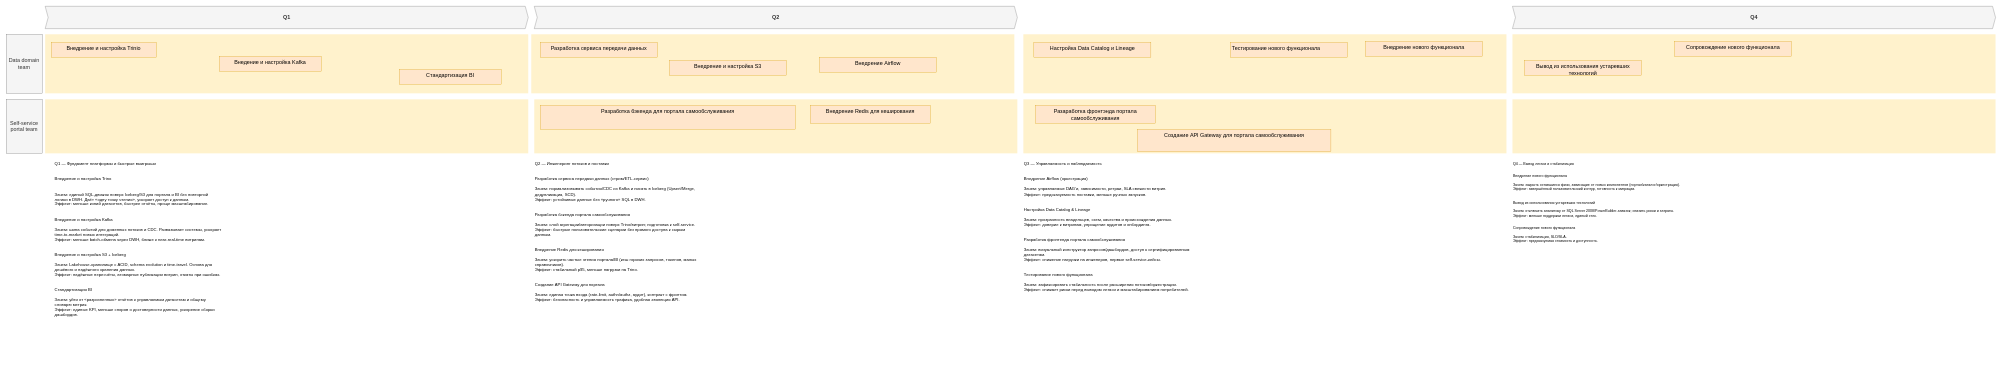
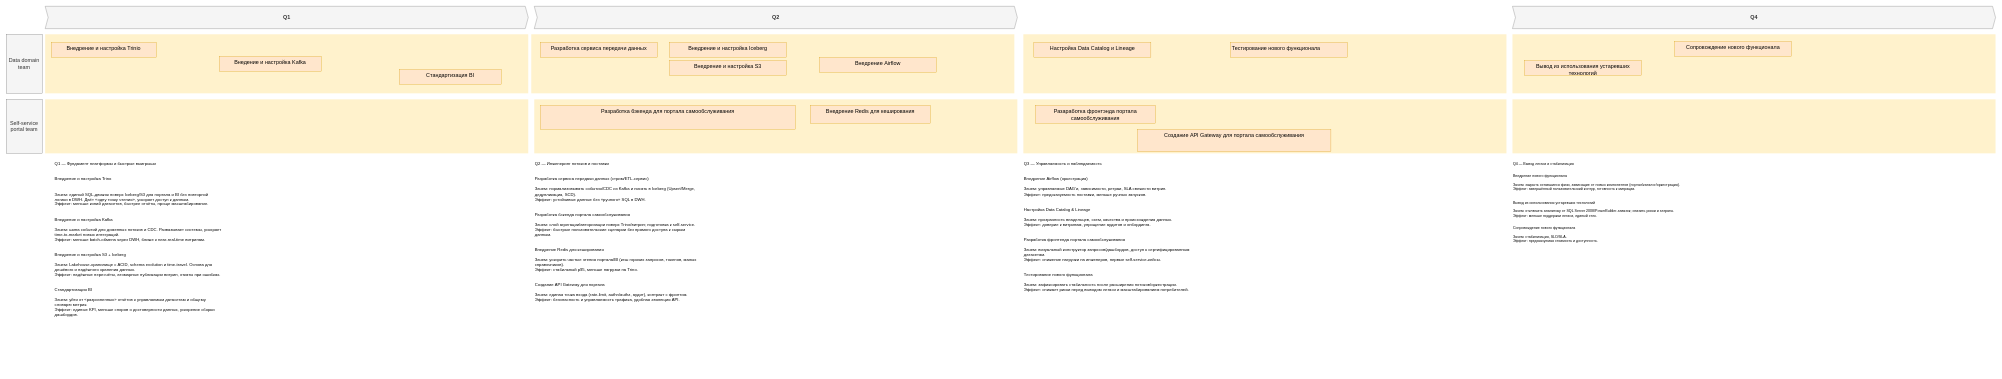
- <mxCell id="27" value="Внедрение нового функционала" style="shape=rect;fillColor=#ffe6cc;strokeColor=#d79b00;fontSize=18;html=1;whiteSpace=wrap;align=center;verticalAlign=top;spacing=5;rounded=0;" vertex="1" parent="1"><mxGeometry x="4550" y="136.6" width="390" height="50" as="geometry" /></mxCell>
+ <mxCell id="21" value="Внедрение и настройка Iceberg" style="shape=rect;fillColor=#ffe6cc;strokeColor=#d79b00;fontSize=18;html=1;whiteSpace=wrap;align=center;verticalAlign=top;spacing=5;rounded=0;" vertex="1" parent="1"><mxGeometry x="2230" y="140" width="390" height="50" as="geometry" /></mxCell>
